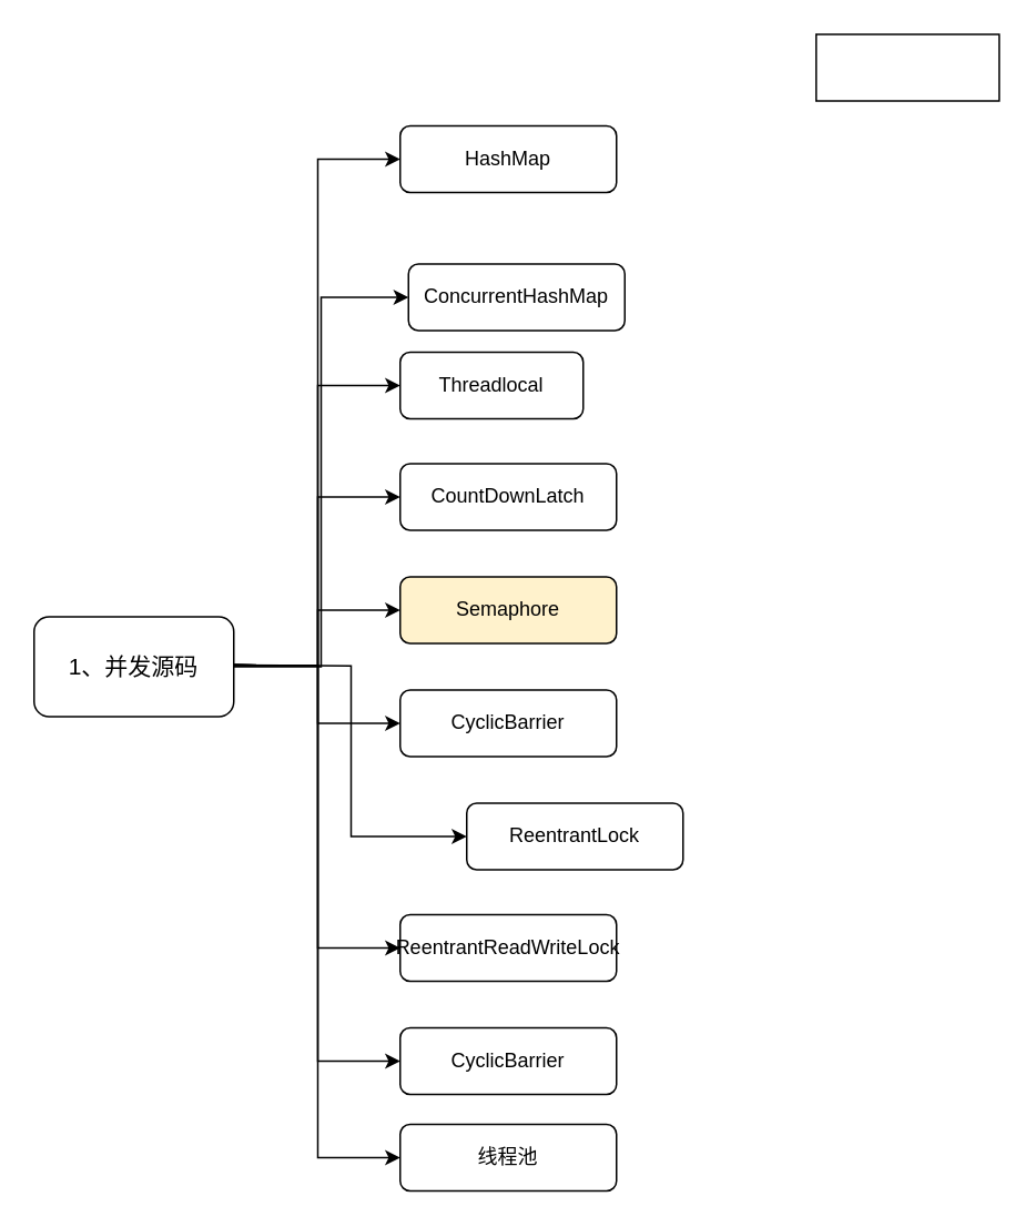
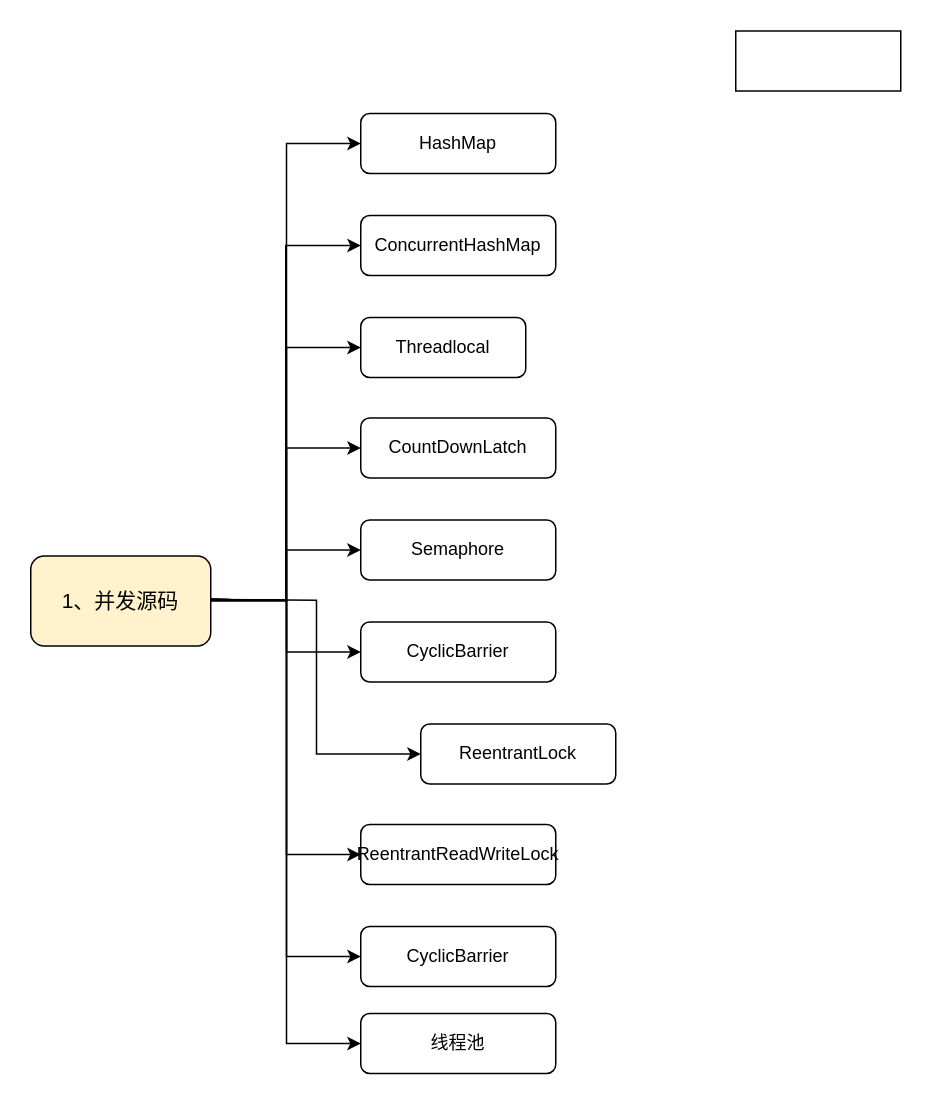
- <mxCell id="14" value="ConcurrentHashMap" style="rounded=1;whiteSpace=wrap;html=1;" vertex="1" parent="1"><mxGeometry x="245" y="158" width="130" height="40" as="geometry" /></mxCell>
+ <mxCell id="14" value="ConcurrentHashMap" style="rounded=1;whiteSpace=wrap;html=1;" vertex="1" parent="1"><mxGeometry x="240" y="143" width="130" height="40" as="geometry" /></mxCell>
- <mxCell id="17" value="Semaphore" style="rounded=1;whiteSpace=wrap;html=1;fillColor=#fff2cc;" vertex="1" parent="1"><mxGeometry x="240" y="346" width="130" height="40" as="geometry" /></mxCell>
+ <mxCell id="17" value="Semaphore" style="rounded=1;whiteSpace=wrap;html=1;" vertex="1" parent="1"><mxGeometry x="240" y="346" width="130" height="40" as="geometry" /></mxCell>
- <mxCell id="12" value="1、并发源码" style="rounded=1;whiteSpace=wrap;html=1;fontSize=14;" vertex="1" parent="1"><mxGeometry x="20" y="370" width="120" height="60" as="geometry" /></mxCell>
+ <mxCell id="12" value="1、并发源码" style="rounded=1;whiteSpace=wrap;html=1;fontSize=14;fillColor=#fff2cc;" vertex="1" parent="1"><mxGeometry x="20" y="370" width="120" height="60" as="geometry" /></mxCell>
